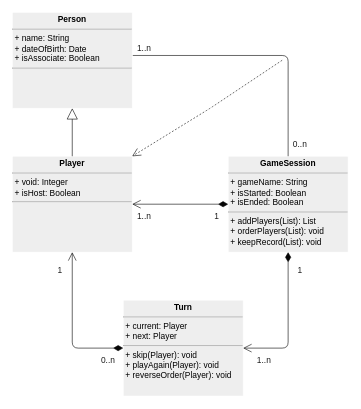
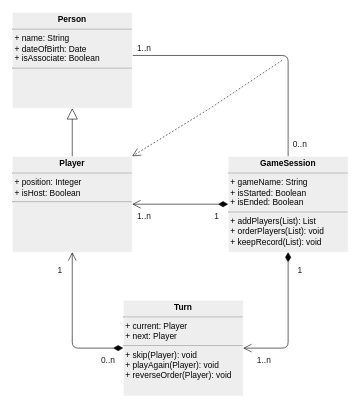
- <mxCell id="4" value="&lt;p style=&quot;margin: 4px 0px 0px ; text-align: center ; font-size: 14px&quot;&gt;&lt;b&gt;&lt;font style=&quot;font-size: 14px&quot;&gt;Player&lt;/font&gt;&lt;/b&gt;&lt;/p&gt;&lt;hr size=&quot;1&quot; style=&quot;font-size: 14px&quot;&gt;&lt;p style=&quot;margin: 0px 0px 0px 4px ; font-size: 14px&quot;&gt;+ void: Integer&lt;br style=&quot;padding: 0px ; margin: 0px&quot;&gt;+ isHost: Boolean&lt;br&gt;&lt;/p&gt;&lt;hr size=&quot;1&quot; style=&quot;font-size: 14px&quot;&gt;&lt;p style=&quot;margin: 0px 0px 0px 4px ; font-size: 14px&quot;&gt;&lt;br&gt;&lt;/p&gt;" style="verticalAlign=top;align=left;overflow=fill;fontSize=12;fontFamily=Helvetica;html=1;rounded=0;sketch=0;strokeColor=#FFFFFF;fillColor=#EEEEEE;" parent="1" vertex="1"><mxGeometry x="20" y="260" width="200" height="160" as="geometry" /></mxCell>
+ <mxCell id="4" value="&lt;p style=&quot;margin: 4px 0px 0px ; text-align: center ; font-size: 14px&quot;&gt;&lt;b&gt;&lt;font style=&quot;font-size: 14px&quot;&gt;Player&lt;/font&gt;&lt;/b&gt;&lt;/p&gt;&lt;hr size=&quot;1&quot; style=&quot;font-size: 14px&quot;&gt;&lt;p style=&quot;margin: 0px 0px 0px 4px ; font-size: 14px&quot;&gt;+ position: Integer&lt;br style=&quot;padding: 0px ; margin: 0px&quot;&gt;+ isHost: Boolean&lt;br&gt;&lt;/p&gt;&lt;hr size=&quot;1&quot; style=&quot;font-size: 14px&quot;&gt;&lt;p style=&quot;margin: 0px 0px 0px 4px ; font-size: 14px&quot;&gt;&lt;br&gt;&lt;/p&gt;" style="verticalAlign=top;align=left;overflow=fill;fontSize=12;fontFamily=Helvetica;html=1;rounded=0;sketch=0;strokeColor=#FFFFFF;fillColor=#EEEEEE;" parent="1" vertex="1"><mxGeometry x="20" y="260" width="200" height="160" as="geometry" /></mxCell>
